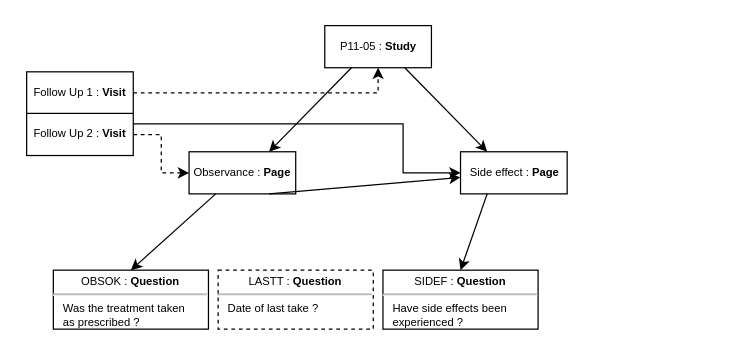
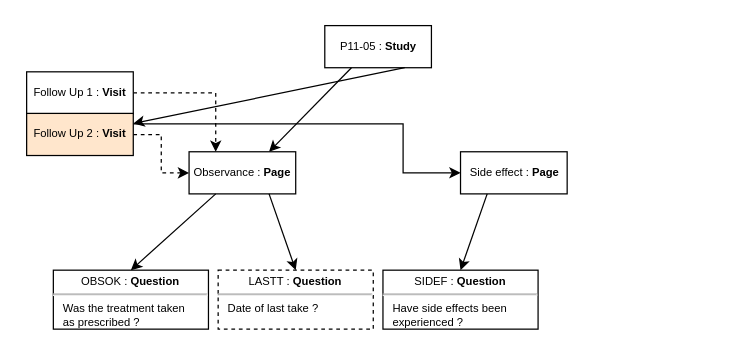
- <mxCell id="2" style="rounded=0;orthogonalLoop=1;jettySize=auto;html=1;exitX=1;exitY=0.5;exitDx=0;exitDy=0;dashed=1;edgeStyle=orthogonalEdgeStyle;" edge="1" parent="1" source="19" target="5"><mxGeometry relative="1" as="geometry"><mxPoint x="72.471" y="63.721" as="sourcePoint" /></mxGeometry></mxCell>
+ <mxCell id="2" style="rounded=0;orthogonalLoop=1;jettySize=auto;html=1;entryX=0.25;entryY=0;entryDx=0;entryDy=0;exitX=1;exitY=0.5;exitDx=0;exitDy=0;dashed=1;edgeStyle=orthogonalEdgeStyle;" edge="1" parent="1" source="19" target="9"><mxGeometry relative="1" as="geometry"><mxPoint x="72.471" y="63.721" as="sourcePoint" /></mxGeometry></mxCell>
- <mxCell id="7" style="rounded=0;orthogonalLoop=1;jettySize=auto;html=1;exitX=0.75;exitY=1;exitDx=0;exitDy=0;entryX=0.25;entryY=0;entryDx=0;entryDy=0;fontSize=9;" edge="1" parent="1" source="5" target="10"><mxGeometry relative="1" as="geometry"><mxPoint x="210.806" y="256.047" as="sourcePoint" /><mxPoint x="166.179" y="310" as="targetPoint" /></mxGeometry></mxCell>
+ <mxCell id="7" style="rounded=0;orthogonalLoop=1;jettySize=auto;html=1;exitX=0.75;exitY=1;exitDx=0;exitDy=0;fontSize=9;" edge="1" parent="1" source="5" target="20"><mxGeometry relative="1" as="geometry"><mxPoint x="210.806" y="256.047" as="sourcePoint" /><mxPoint x="166.179" y="310" as="targetPoint" /></mxGeometry></mxCell>
- <mxCell id="20" value="Follow Up 2 : &lt;b style=&quot;font-size: 9px&quot;&gt;Visit&lt;/b&gt;" style="html=1;fontSize=9;" vertex="1" parent="18"><mxGeometry y="33.28" width="85.373" height="33.721" as="geometry" /></mxCell>
+ <mxCell id="20" value="Follow Up 2 : &lt;b style=&quot;font-size: 9px&quot;&gt;Visit&lt;/b&gt;" style="html=1;fontSize=9;fillColor=#ffe6cc;" vertex="1" parent="18"><mxGeometry y="33.28" width="85.373" height="33.721" as="geometry" /></mxCell>
- <mxCell id="16" style="rounded=0;orthogonalLoop=1;jettySize=auto;html=1;exitX=0.75;exitY=1;exitDx=0;exitDy=0;fontSize=9;" edge="1" parent="1" source="9" target="10"><mxGeometry relative="1" as="geometry"><mxPoint x="210.806" y="220.302" as="sourcePoint" /><mxPoint x="119.612" y="269.535" as="targetPoint" /></mxGeometry></mxCell>
+ <mxCell id="16" style="rounded=0;orthogonalLoop=1;jettySize=auto;html=1;exitX=0.75;exitY=1;exitDx=0;exitDy=0;entryX=0.5;entryY=0;entryDx=0;entryDy=0;fontSize=9;" edge="1" parent="1" source="9" target="13"><mxGeometry relative="1" as="geometry"><mxPoint x="210.806" y="220.302" as="sourcePoint" /><mxPoint x="119.612" y="269.535" as="targetPoint" /></mxGeometry></mxCell>
